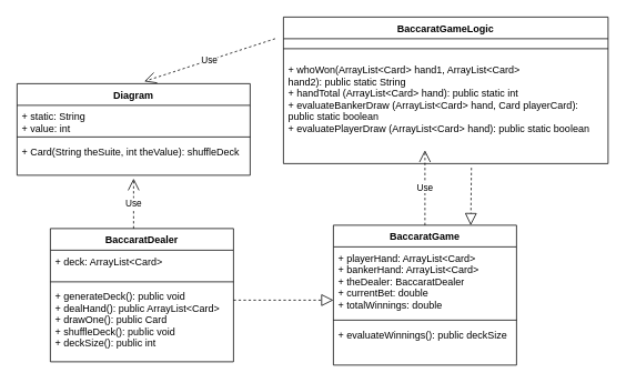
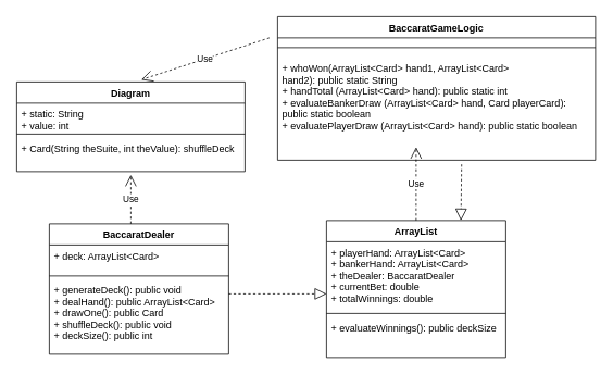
- <mxCell id="2" value="BaccaratGame" style="swimlane;fontStyle=1;align=center;verticalAlign=top;childLayout=stackLayout;horizontal=1;startSize=26;horizontalStack=0;resizeParent=1;resizeParentMax=0;resizeLast=0;collapsible=1;marginBottom=0;" parent="1" vertex="1"><mxGeometry x="400" y="270" width="220" height="168" as="geometry" /></mxCell>
+ <mxCell id="2" value="ArrayList" style="swimlane;fontStyle=1;align=center;verticalAlign=top;childLayout=stackLayout;horizontal=1;startSize=26;horizontalStack=0;resizeParent=1;resizeParentMax=0;resizeLast=0;collapsible=1;marginBottom=0;" parent="1" vertex="1"><mxGeometry x="400" y="270" width="220" height="168" as="geometry" /></mxCell>
